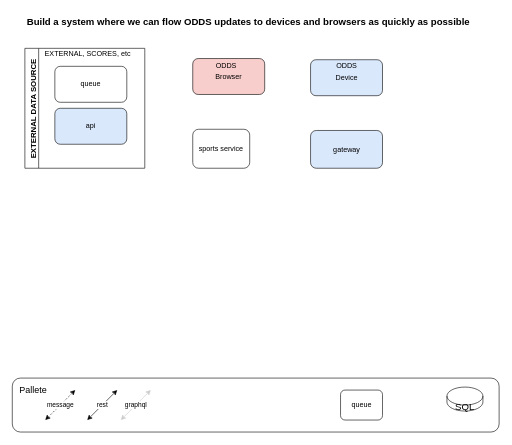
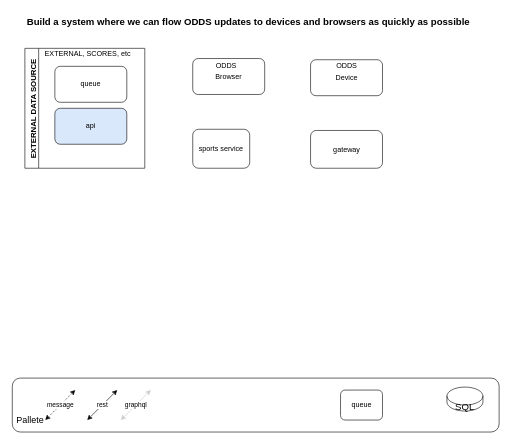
- <mxCell id="3" value="Browser" style="rounded=1;whiteSpace=wrap;html=1;fillColor=#f8cecc;" vertex="1" parent="1"><mxGeometry x="321" y="97" width="120" height="60" as="geometry" /></mxCell>
+ <mxCell id="3" value="Browser" style="rounded=1;whiteSpace=wrap;html=1;" vertex="1" parent="1"><mxGeometry x="321" y="97" width="120" height="60" as="geometry" /></mxCell>
- <mxCell id="4" value="Device" style="rounded=1;whiteSpace=wrap;html=1;fillColor=#dae8fc;" vertex="1" parent="1"><mxGeometry x="517.5" y="99" width="120" height="60" as="geometry" /></mxCell>
+ <mxCell id="4" value="Device" style="rounded=1;whiteSpace=wrap;html=1;" vertex="1" parent="1"><mxGeometry x="517.5" y="99" width="120" height="60" as="geometry" /></mxCell>
- <mxCell id="6" value="gateway" style="rounded=1;whiteSpace=wrap;html=1;fillColor=#dae8fc;" vertex="1" parent="1"><mxGeometry x="517.5" y="217" width="120" height="63" as="geometry" /></mxCell>
+ <mxCell id="6" value="gateway" style="rounded=1;whiteSpace=wrap;html=1;" vertex="1" parent="1"><mxGeometry x="517.5" y="217" width="120" height="63" as="geometry" /></mxCell>
- <mxCell id="14" value="Pallete" style="text;html=1;strokeColor=none;fillColor=none;align=center;verticalAlign=middle;whiteSpace=wrap;rounded=0;fontSize=15;" vertex="1" parent="1"><mxGeometry x="35" y="640" width="40" height="20" as="geometry" /></mxCell>
+ <mxCell id="14" value="Pallete" style="text;html=1;strokeColor=none;fillColor=none;align=center;verticalAlign=middle;whiteSpace=wrap;rounded=0;fontSize=15;" vertex="1" parent="1"><mxGeometry x="30" y="690" width="40" height="20" as="geometry" /></mxCell>
